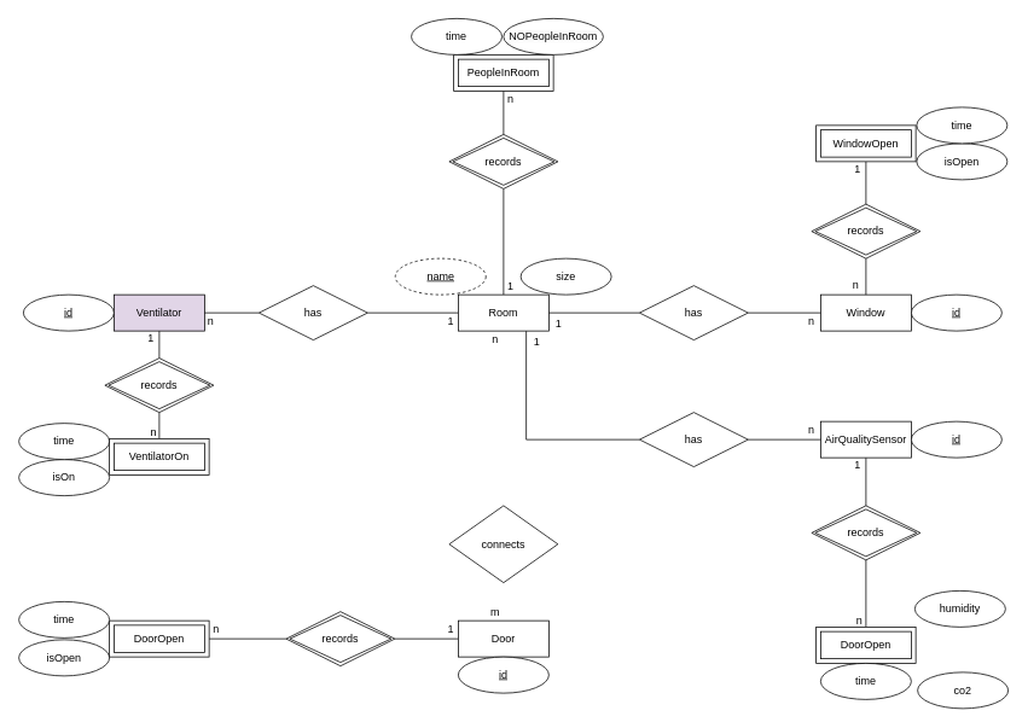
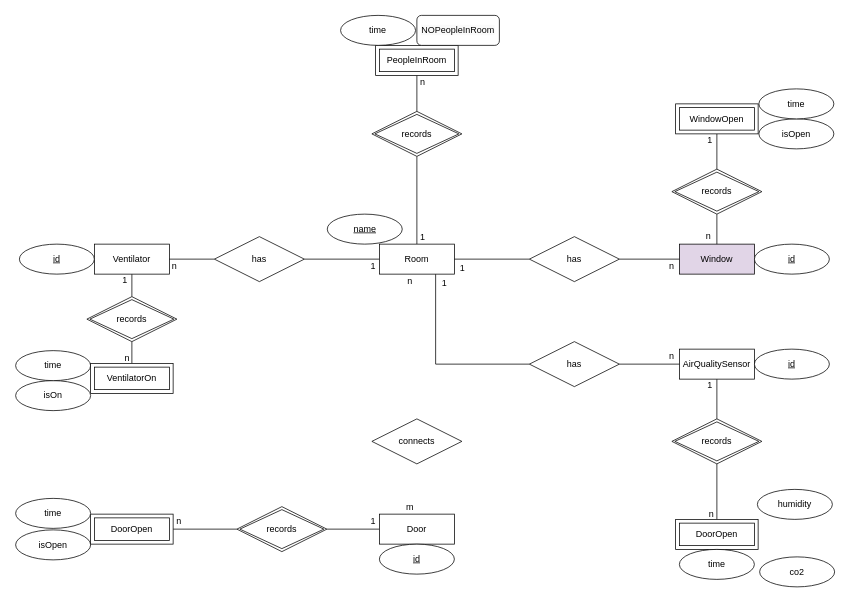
- <mxCell id="69" value="&lt;span style=&quot;text-align: start; background-color: rgb(250, 250, 250);&quot;&gt;&lt;font style=&quot;&quot; color=&quot;#050505&quot;&gt;NOPeopleInRoom&lt;/font&gt;&lt;/span&gt;" style="ellipse;whiteSpace=wrap;html=1;align=center;" vertex="1" parent="1"><mxGeometry x="555" y="20" width="110" height="40" as="geometry" /></mxCell>
+ <mxCell id="69" value="&lt;span style=&quot;text-align: start; background-color: rgb(250, 250, 250);&quot;&gt;&lt;font style=&quot;&quot; color=&quot;#050505&quot;&gt;NOPeopleInRoom&lt;/font&gt;&lt;/span&gt;" style="whiteSpace=wrap;html=1;align=center;rounded=1;" vertex="1" parent="1"><mxGeometry x="555" y="20" width="110" height="40" as="geometry" /></mxCell>
- <mxCell id="21" value="name" style="ellipse;whiteSpace=wrap;html=1;align=center;fontStyle=4;dashed=1;" vertex="1" parent="1"><mxGeometry x="435.5" y="285" width="100" height="40" as="geometry" /></mxCell>
+ <mxCell id="21" value="name" style="ellipse;whiteSpace=wrap;html=1;align=center;fontStyle=4;" vertex="1" parent="1"><mxGeometry x="435.5" y="285" width="100" height="40" as="geometry" /></mxCell>
- <mxCell id="22" value="size" style="ellipse;whiteSpace=wrap;html=1;align=center;" vertex="1" parent="1"><mxGeometry x="574" y="285" width="100" height="40" as="geometry" /></mxCell>
- <mxCell id="3" value="Ventilator&lt;br&gt;" style="whiteSpace=wrap;html=1;align=center;fillColor=#e1d5e7;" vertex="1" parent="1"><mxGeometry x="125" y="325" width="100" height="40" as="geometry" /></mxCell>
+ <mxCell id="3" value="Ventilator&lt;br&gt;" style="whiteSpace=wrap;html=1;align=center;" vertex="1" parent="1"><mxGeometry x="125" y="325" width="100" height="40" as="geometry" /></mxCell>
- <mxCell id="6" value="Window" style="whiteSpace=wrap;html=1;align=center;" vertex="1" parent="1"><mxGeometry x="905" y="325" width="100" height="40" as="geometry" /></mxCell>
+ <mxCell id="6" value="Window" style="whiteSpace=wrap;html=1;align=center;fillColor=#e1d5e7;" vertex="1" parent="1"><mxGeometry x="905" y="325" width="100" height="40" as="geometry" /></mxCell>
- <mxCell id="30" value="connects" style="shape=rhombus;perimeter=rhombusPerimeter;whiteSpace=wrap;html=1;align=center;" vertex="1" parent="1"><mxGeometry x="495" y="558" width="120" height="85" as="geometry" /></mxCell>
+ <mxCell id="30" value="connects" style="shape=rhombus;perimeter=rhombusPerimeter;whiteSpace=wrap;html=1;align=center;" vertex="1" parent="1"><mxGeometry x="495" y="558" width="120" height="60" as="geometry" /></mxCell>
